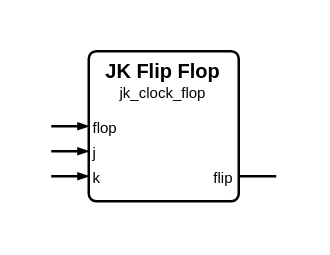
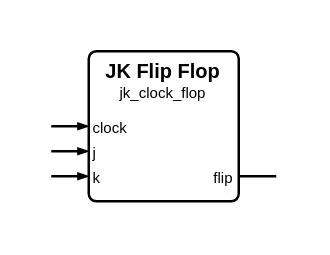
- <mxCell id="6" parent="2" value="flop" vertex="1" style="text;html=1;align=left;verticalAlign=middle;whiteSpace=wrap;rounded=0;fontSize=6;fontStyle=0;fontColor=black;connectable=0;"><mxGeometry x="15" y="30" width="60" height="0" as="geometry" /></mxCell>
+ <mxCell id="6" parent="2" value="clock" vertex="1" style="text;html=1;align=left;verticalAlign=middle;whiteSpace=wrap;rounded=0;fontSize=6;fontStyle=0;fontColor=black;connectable=0;"><mxGeometry x="15" y="30" width="60" height="0" as="geometry" /></mxCell>
